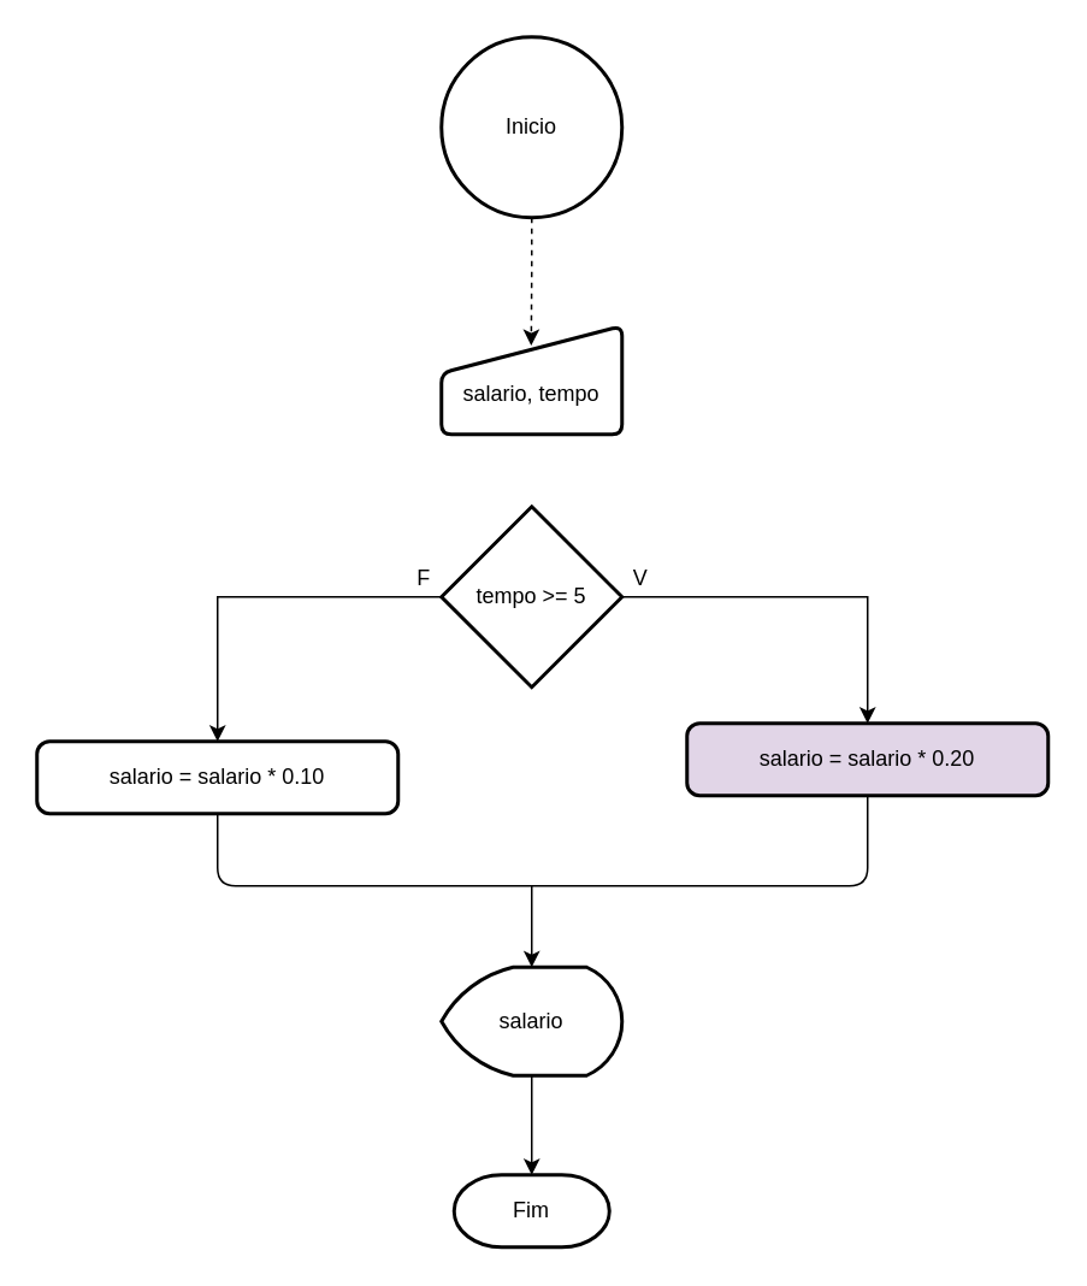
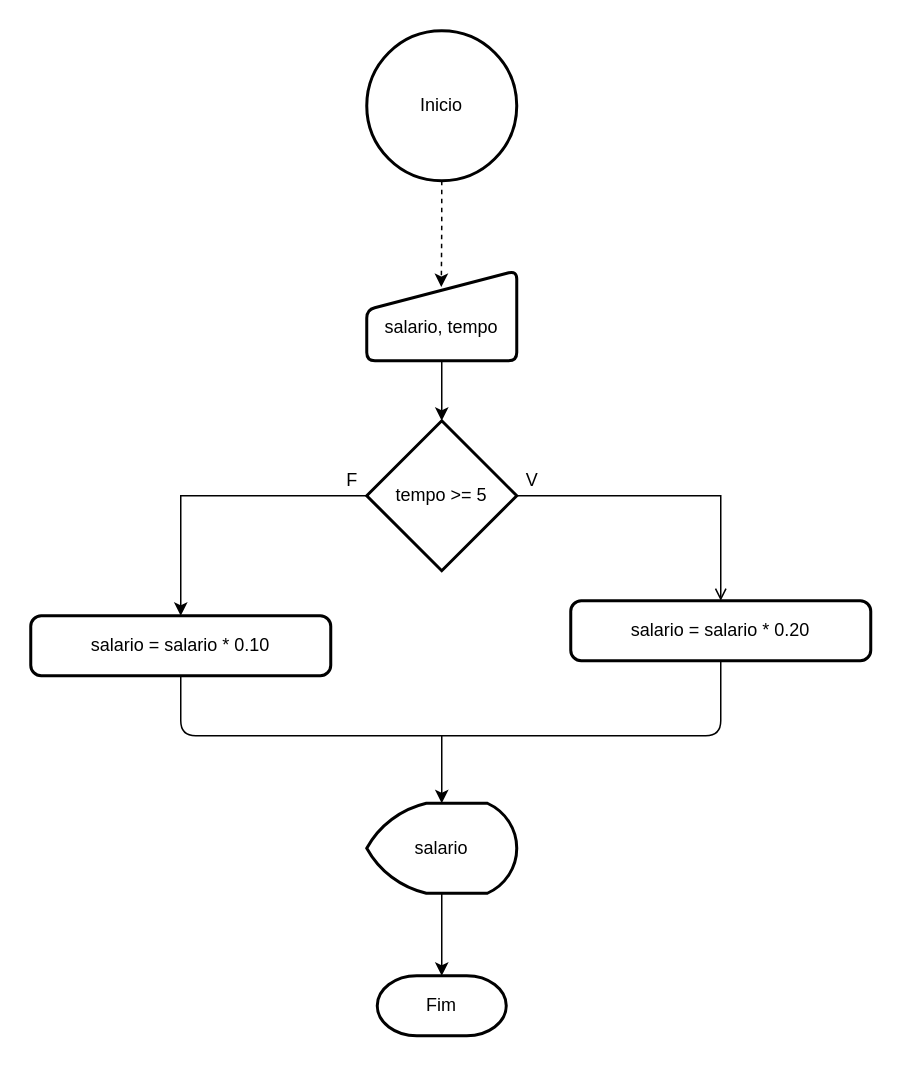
+ <mxCell id="4" style="edgeStyle=orthogonalEdgeStyle;rounded=0;orthogonalLoop=1;jettySize=auto;html=1;" edge="1" parent="1" source="5" target="8"><mxGeometry relative="1" as="geometry" /></mxCell>
- <mxCell id="6" style="edgeStyle=orthogonalEdgeStyle;rounded=0;orthogonalLoop=1;jettySize=auto;html=1;entryX=0.5;entryY=0;entryDx=0;entryDy=0;" edge="1" parent="1" source="8" target="9"><mxGeometry relative="1" as="geometry"><mxPoint x="450" y="330" as="targetPoint" /></mxGeometry></mxCell>
+ <mxCell id="6" style="edgeStyle=orthogonalEdgeStyle;rounded=0;orthogonalLoop=1;jettySize=auto;html=1;entryX=0.5;entryY=0;entryDx=0;entryDy=0;endArrow=open;" edge="1" parent="1" source="8" target="9"><mxGeometry relative="1" as="geometry"><mxPoint x="450" y="330" as="targetPoint" /></mxGeometry></mxCell>
- <mxCell id="9" value="salario = salario * 0.20" style="rounded=1;whiteSpace=wrap;html=1;absoluteArcSize=1;arcSize=14;strokeWidth=2;fillColor=#e1d5e7;" vertex="1" parent="1"><mxGeometry x="380" y="400" width="200" height="40" as="geometry" /></mxCell>
+ <mxCell id="9" value="salario = salario * 0.20" style="rounded=1;whiteSpace=wrap;html=1;absoluteArcSize=1;arcSize=14;strokeWidth=2;" vertex="1" parent="1"><mxGeometry x="380" y="400" width="200" height="40" as="geometry" /></mxCell>
